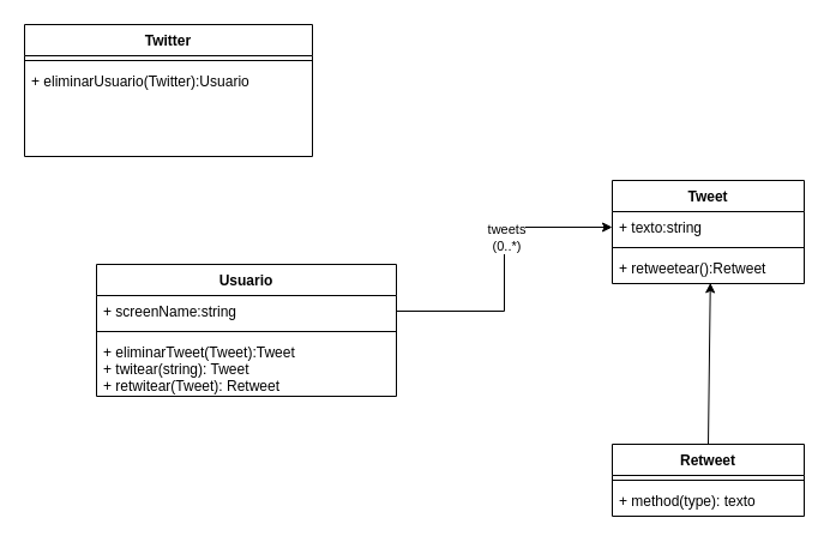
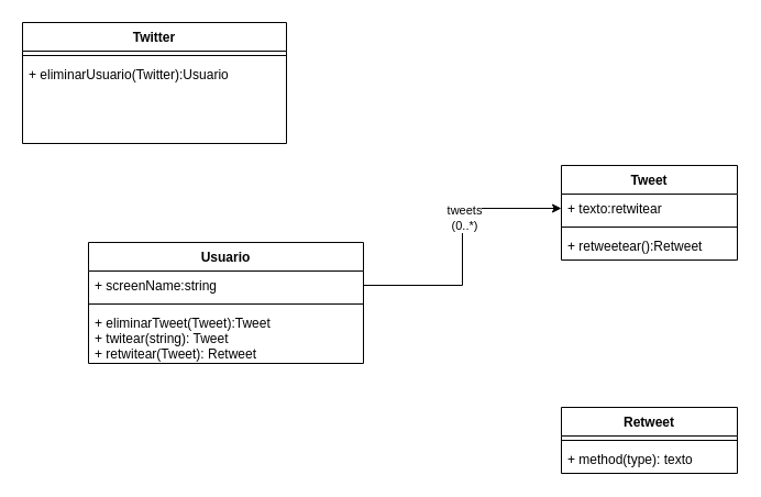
- <mxCell id="7" value="+ texto:string" style="text;strokeColor=none;fillColor=none;align=left;verticalAlign=top;spacingLeft=4;spacingRight=4;overflow=hidden;rotatable=0;points=[[0,0.5],[1,0.5]];portConstraint=eastwest;" vertex="1" parent="6"><mxGeometry y="26" width="160" height="26" as="geometry" /></mxCell>
+ <mxCell id="7" value="+ texto:retwitear" style="text;strokeColor=none;fillColor=none;align=left;verticalAlign=top;spacingLeft=4;spacingRight=4;overflow=hidden;rotatable=0;points=[[0,0.5],[1,0.5]];portConstraint=eastwest;" vertex="1" parent="6"><mxGeometry y="26" width="160" height="26" as="geometry" /></mxCell>
- <mxCell id="18" value="" style="endArrow=classic;html=1;rounded=0;entryX=0.511;entryY=0.979;entryDx=0;entryDy=0;entryPerimeter=0;exitX=0.5;exitY=0;exitDx=0;exitDy=0;" edge="1" parent="1" source="15" target="9"><mxGeometry width="50" height="50" relative="1" as="geometry"><mxPoint x="370" y="300" as="sourcePoint" /><mxPoint x="420" y="250" as="targetPoint" /></mxGeometry></mxCell>
